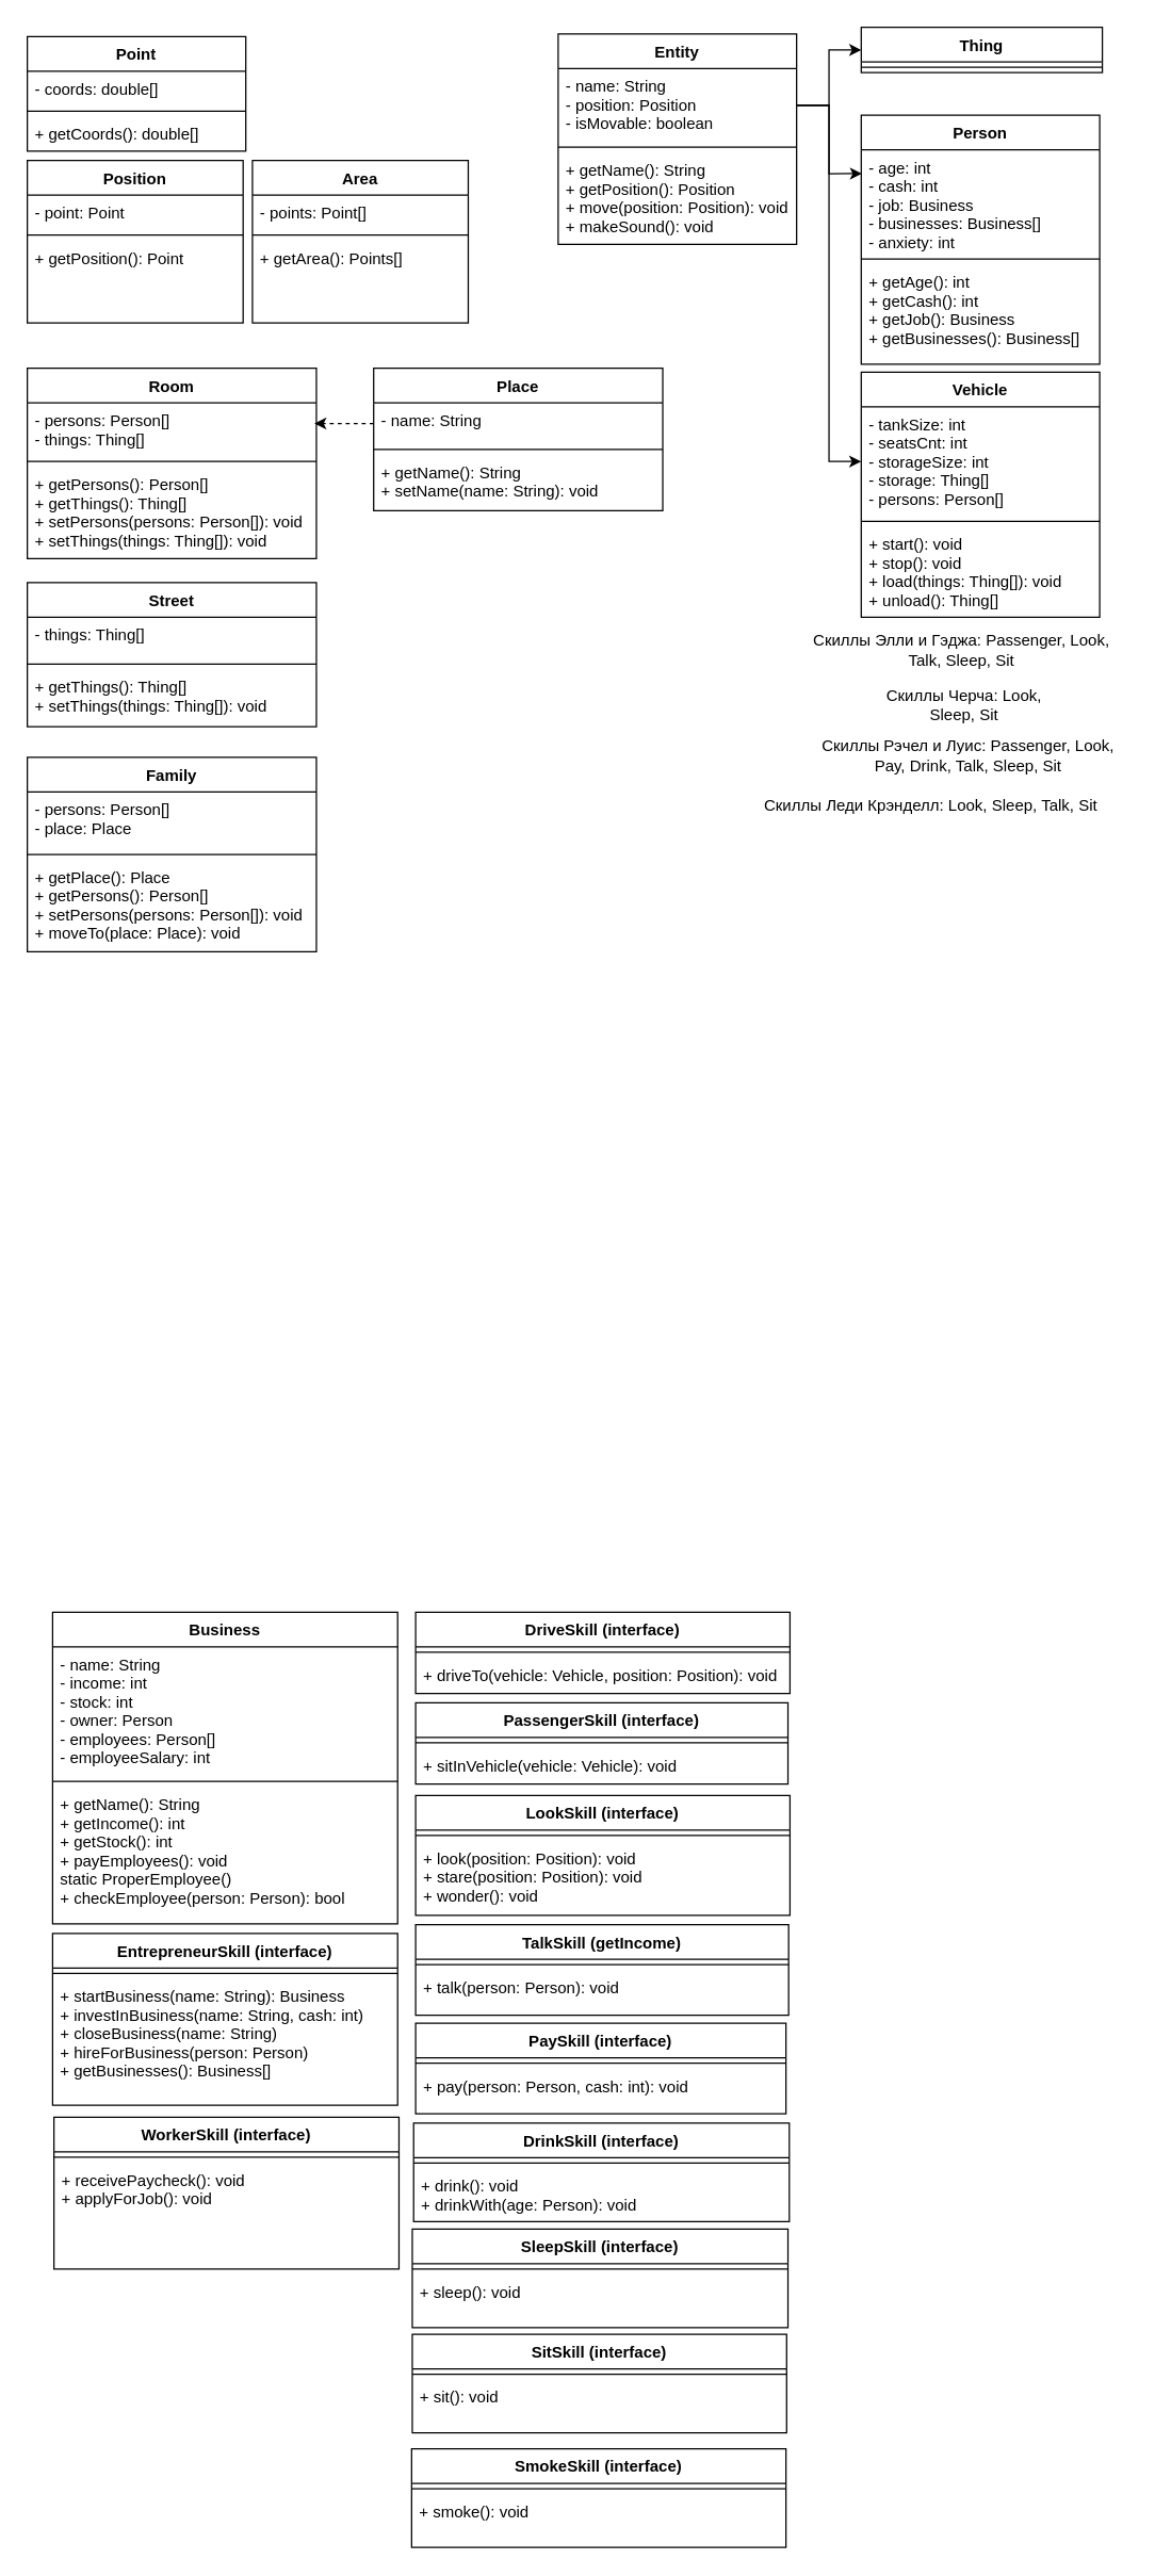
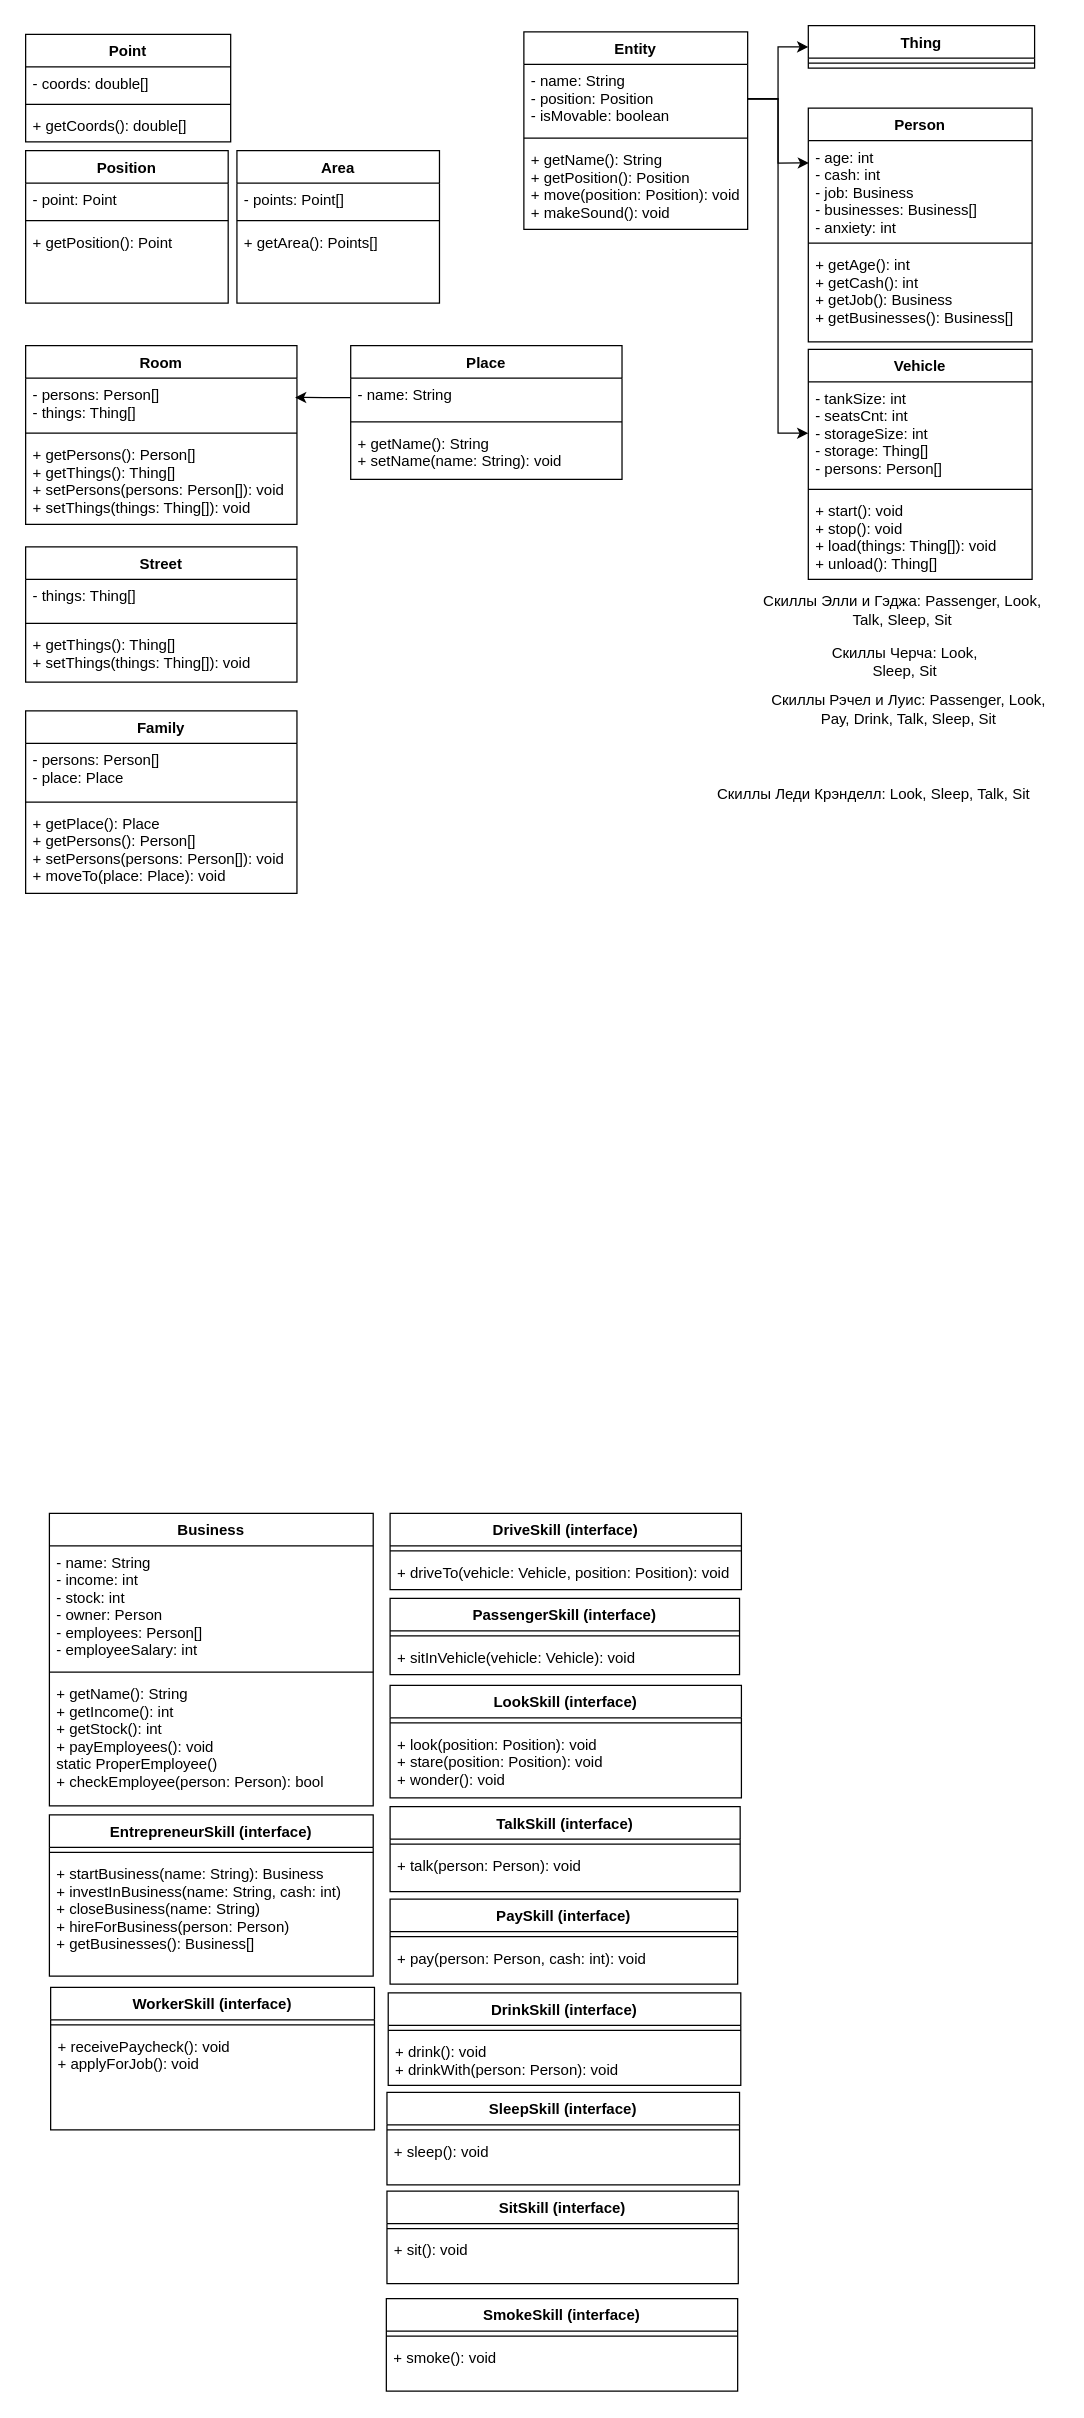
- <mxCell id="65" style="edgeStyle=orthogonalEdgeStyle;rounded=0;orthogonalLoop=1;jettySize=auto;html=1;exitX=0;exitY=0.5;exitDx=0;exitDy=0;entryX=0.993;entryY=0.385;entryDx=0;entryDy=0;entryPerimeter=0;dashed=1;" parent="1" source="62" target="33" edge="1"><mxGeometry relative="1" as="geometry" /></mxCell>
+ <mxCell id="65" style="edgeStyle=orthogonalEdgeStyle;rounded=0;orthogonalLoop=1;jettySize=auto;html=1;exitX=0;exitY=0.5;exitDx=0;exitDy=0;entryX=0.993;entryY=0.385;entryDx=0;entryDy=0;entryPerimeter=0;" parent="1" source="62" target="33" edge="1"><mxGeometry relative="1" as="geometry" /></mxCell>
- <mxCell id="80" value="Скиллы Леди Крэнделл: Look, Sleep, Talk, Sit" style="text;html=1;align=center;verticalAlign=middle;resizable=0;points=[];autosize=1;strokeColor=none;fillColor=none;" parent="1" vertex="1"><mxGeometry x="564" y="592" width="268" height="26" as="geometry" /></mxCell>
+ <mxCell id="80" value="Скиллы Леди Крэнделл: Look, Sleep, Talk, Sit" style="text;html=1;align=center;verticalAlign=middle;resizable=0;points=[];autosize=1;strokeColor=none;fillColor=none;" parent="1" vertex="1"><mxGeometry x="564" y="622" width="268" height="26" as="geometry" /></mxCell>
- <mxCell id="42" value="TalkSkill  (getIncome)" style="swimlane;fontStyle=1;align=center;verticalAlign=top;childLayout=stackLayout;horizontal=1;startSize=26;horizontalStack=0;resizeParent=1;resizeParentMax=0;resizeLast=0;collapsible=1;marginBottom=0;" parent="1" vertex="1"><mxGeometry x="311.5" y="1444.5" width="280" height="68" as="geometry"><mxRectangle x="9" y="383" width="88" height="26" as="alternateBounds" /></mxGeometry></mxCell>
+ <mxCell id="42" value="TalkSkill  (interface)" style="swimlane;fontStyle=1;align=center;verticalAlign=top;childLayout=stackLayout;horizontal=1;startSize=26;horizontalStack=0;resizeParent=1;resizeParentMax=0;resizeLast=0;collapsible=1;marginBottom=0;" parent="1" vertex="1"><mxGeometry x="311.5" y="1444.5" width="280" height="68" as="geometry"><mxRectangle x="9" y="383" width="88" height="26" as="alternateBounds" /></mxGeometry></mxCell>
- <mxCell id="50" value="+ drink(): void&#10;+ drinkWith(age: Person): void&#10;&#10;" style="text;strokeColor=none;fillColor=none;align=left;verticalAlign=top;spacingLeft=4;spacingRight=4;overflow=hidden;rotatable=0;points=[[0,0.5],[1,0.5]];portConstraint=eastwest;" parent="48" vertex="1"><mxGeometry y="34" width="282" height="40" as="geometry" /></mxCell>
+ <mxCell id="50" value="+ drink(): void&#10;+ drinkWith(person: Person): void&#10;&#10;" style="text;strokeColor=none;fillColor=none;align=left;verticalAlign=top;spacingLeft=4;spacingRight=4;overflow=hidden;rotatable=0;points=[[0,0.5],[1,0.5]];portConstraint=eastwest;" parent="48" vertex="1"><mxGeometry y="34" width="282" height="40" as="geometry" /></mxCell>
